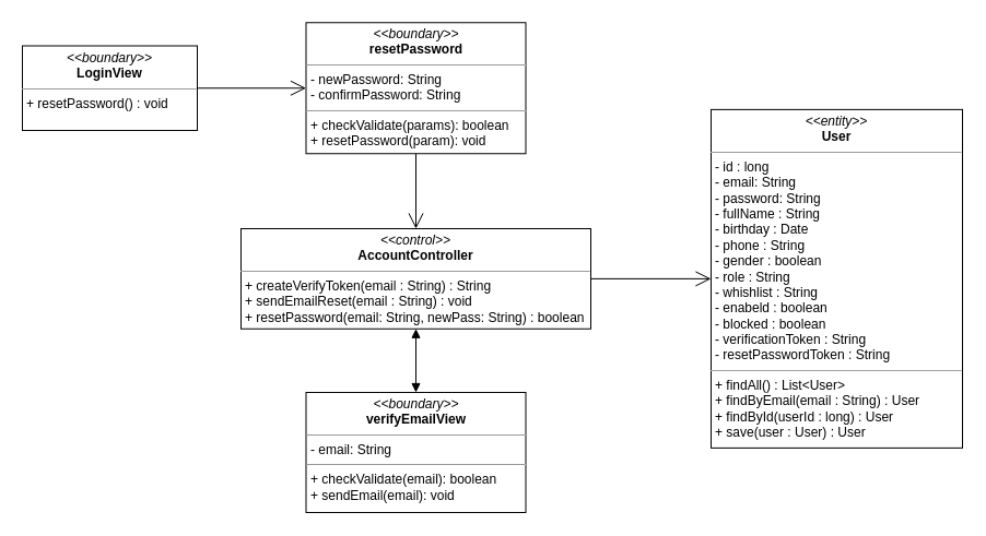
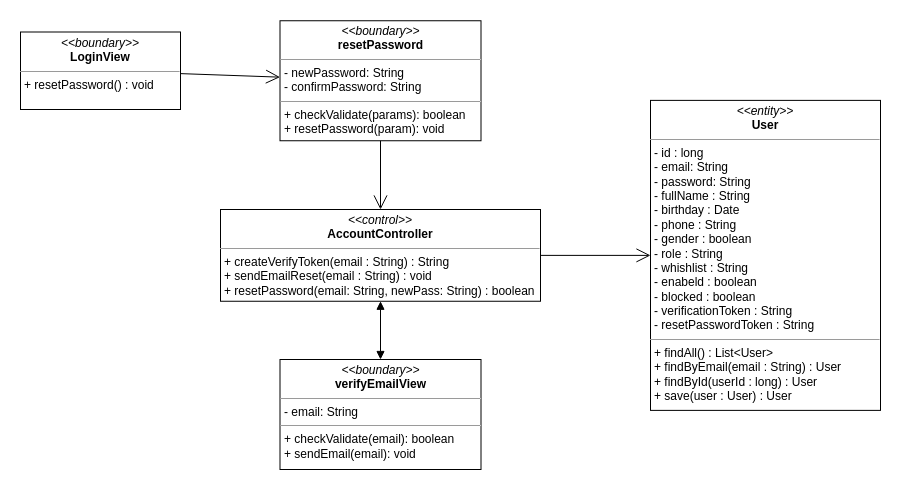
- <mxCell id="2" value="&lt;p style=&quot;margin: 0px ; margin-top: 4px ; text-align: center&quot;&gt;&lt;i&gt;&amp;lt;&amp;lt;boundary&amp;gt;&amp;gt;&lt;/i&gt;&lt;br&gt;&lt;b&gt;LoginView&lt;/b&gt;&lt;/p&gt;&lt;hr size=&quot;1&quot;&gt;&lt;p style=&quot;margin: 0px ; margin-left: 4px&quot;&gt;&lt;span&gt;+ resetPassword() : void&lt;/span&gt;&lt;br&gt;&lt;/p&gt;" style="verticalAlign=top;align=left;overflow=fill;fontSize=12;fontFamily=Helvetica;html=1;" vertex="1" parent="1"><mxGeometry x="20" y="41.5" width="160" height="77.5" as="geometry" /></mxCell>
+ <mxCell id="2" value="&lt;p style=&quot;margin: 0px ; margin-top: 4px ; text-align: center&quot;&gt;&lt;i&gt;&amp;lt;&amp;lt;boundary&amp;gt;&amp;gt;&lt;/i&gt;&lt;br&gt;&lt;b&gt;LoginView&lt;/b&gt;&lt;/p&gt;&lt;hr size=&quot;1&quot;&gt;&lt;p style=&quot;margin: 0px ; margin-left: 4px&quot;&gt;&lt;span&gt;+ resetPassword() : void&lt;/span&gt;&lt;br&gt;&lt;/p&gt;" style="verticalAlign=top;align=left;overflow=fill;fontSize=12;fontFamily=Helvetica;html=1;" vertex="1" parent="1"><mxGeometry x="20" y="31.5" width="160" height="77.5" as="geometry" /></mxCell>
